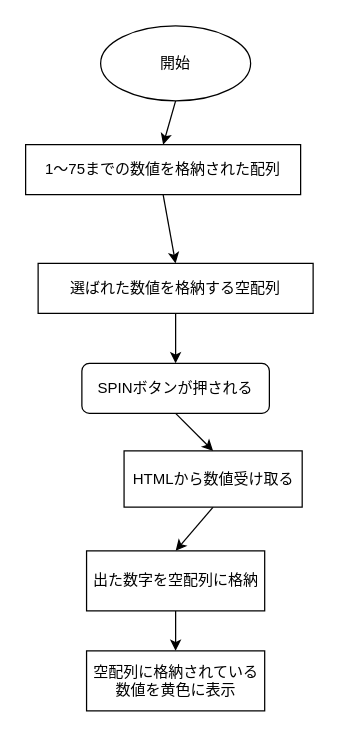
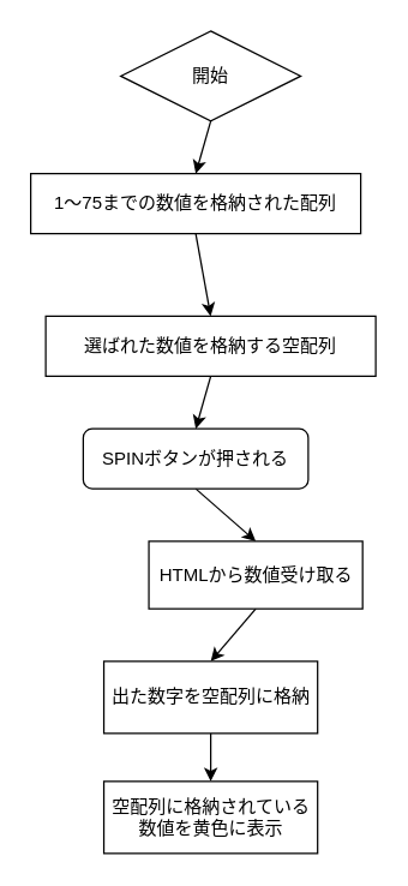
- <mxCell id="5" value="開始" style="ellipse;whiteSpace=wrap;html=1;" parent="1" vertex="1"><mxGeometry x="80" y="20" width="120" height="60" as="geometry" /></mxCell>
+ <mxCell id="5" value="開始" style="rhombus;whiteSpace=wrap;html=1;" parent="1" vertex="1"><mxGeometry x="80" y="20" width="120" height="60" as="geometry" /></mxCell>
- <mxCell id="11" value="SPINボタンが押される" style="rounded=1;whiteSpace=wrap;html=1;" parent="1" vertex="1"><mxGeometry x="65" y="290" width="150" height="40" as="geometry" /></mxCell>
+ <mxCell id="11" value="SPINボタンが押される" style="rounded=1;whiteSpace=wrap;html=1;" parent="1" vertex="1"><mxGeometry x="55" y="285" width="150" height="40" as="geometry" /></mxCell>
